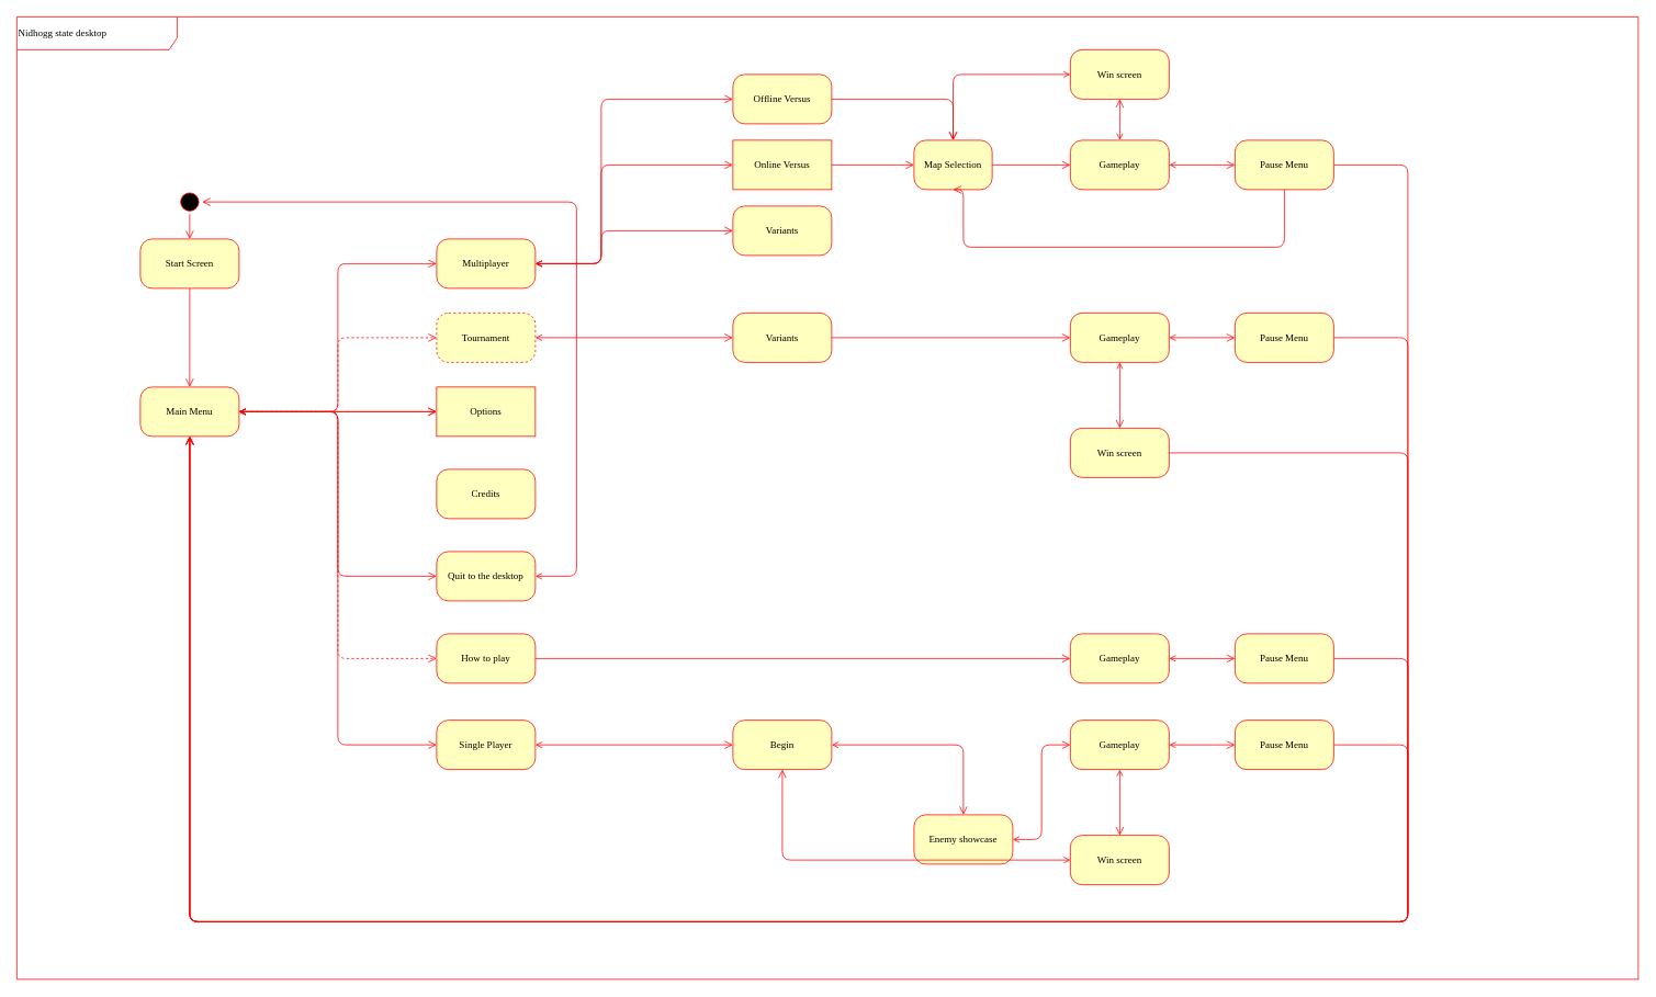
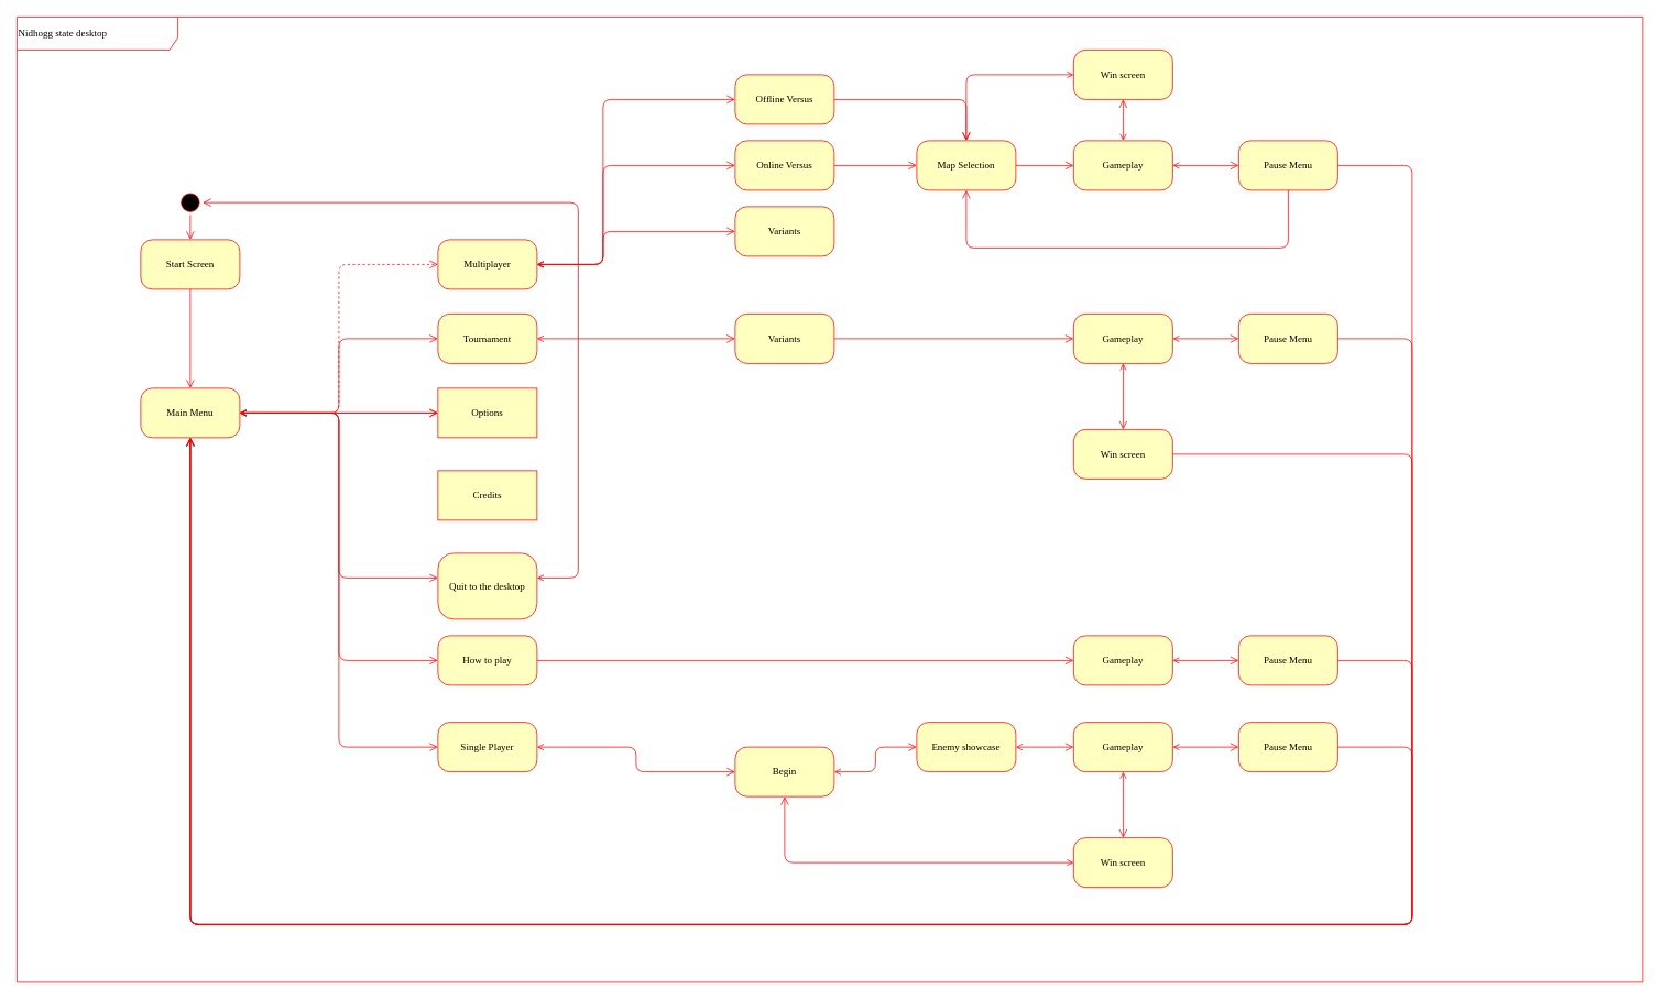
- <mxCell id="32" value="Online Versus" style="whiteSpace=wrap;html=1;arcSize=24;fillColor=#ffffc0;strokeColor=#ff0000;shadow=0;comic=0;labelBackgroundColor=none;fontFamily=Verdana;fontSize=12;fontColor=#000000;align=center;rounded=0;" vertex="1" parent="1"><mxGeometry x="890" y="170" width="120" height="60" as="geometry" /></mxCell>
+ <mxCell id="32" value="Online Versus" style="rounded=1;whiteSpace=wrap;html=1;arcSize=24;fillColor=#ffffc0;strokeColor=#ff0000;shadow=0;comic=0;labelBackgroundColor=none;fontFamily=Verdana;fontSize=12;fontColor=#000000;align=center;" vertex="1" parent="1"><mxGeometry x="890" y="170" width="120" height="60" as="geometry" /></mxCell>
- <mxCell id="35" value="Map Selection" style="rounded=1;whiteSpace=wrap;html=1;arcSize=24;fillColor=#ffffc0;strokeColor=#ff0000;shadow=0;comic=0;labelBackgroundColor=none;fontFamily=Verdana;fontSize=12;fontColor=#000000;align=center;" vertex="1" parent="1"><mxGeometry x="1110" y="170" width="95" height="60" as="geometry" /></mxCell>
+ <mxCell id="35" value="Map Selection" style="rounded=1;whiteSpace=wrap;html=1;arcSize=24;fillColor=#ffffc0;strokeColor=#ff0000;shadow=0;comic=0;labelBackgroundColor=none;fontFamily=Verdana;fontSize=12;fontColor=#000000;align=center;" vertex="1" parent="1"><mxGeometry x="1110" y="170" width="120" height="60" as="geometry" /></mxCell>
- <mxCell id="7" value="" style="edgeStyle=orthogonalEdgeStyle;rounded=1;orthogonalLoop=1;jettySize=auto;html=1;strokeColor=#ff0000;align=left;verticalAlign=middle;fontFamily=Verdana;fontSize=12;fontColor=default;labelBackgroundColor=none;endArrow=open;endSize=8;startArrow=open;startFill=0;" edge="1" parent="1" source="13" target="17"><mxGeometry relative="1" as="geometry"><Array as="points"><mxPoint x="410" y="500" /><mxPoint x="410" y="320" /></Array></mxGeometry></mxCell>
+ <mxCell id="7" value="" style="edgeStyle=orthogonalEdgeStyle;rounded=1;orthogonalLoop=1;jettySize=auto;html=1;strokeColor=#ff0000;align=left;verticalAlign=middle;fontFamily=Verdana;fontSize=12;fontColor=default;labelBackgroundColor=none;endArrow=open;endSize=8;startArrow=open;startFill=0;dashed=1;" edge="1" parent="1" source="13" target="17"><mxGeometry relative="1" as="geometry"><Array as="points"><mxPoint x="410" y="500" /><mxPoint x="410" y="320" /></Array></mxGeometry></mxCell>
- <mxCell id="11" style="edgeStyle=orthogonalEdgeStyle;rounded=1;orthogonalLoop=1;jettySize=auto;html=1;entryX=0;entryY=0.5;entryDx=0;entryDy=0;strokeColor=#ff0000;align=left;verticalAlign=middle;fontFamily=Verdana;fontSize=12;fontColor=default;labelBackgroundColor=none;endArrow=open;endSize=8;startArrow=open;startFill=0;dashed=1;" edge="1" parent="1" source="13" target="19"><mxGeometry relative="1" as="geometry"><Array as="points"><mxPoint x="410" y="500" /><mxPoint x="410" y="410" /></Array></mxGeometry></mxCell>
+ <mxCell id="11" style="edgeStyle=orthogonalEdgeStyle;rounded=1;orthogonalLoop=1;jettySize=auto;html=1;entryX=0;entryY=0.5;entryDx=0;entryDy=0;strokeColor=#ff0000;align=left;verticalAlign=middle;fontFamily=Verdana;fontSize=12;fontColor=default;labelBackgroundColor=none;endArrow=open;endSize=8;startArrow=open;startFill=0;" edge="1" parent="1" source="13" target="19"><mxGeometry relative="1" as="geometry"><Array as="points"><mxPoint x="410" y="500" /><mxPoint x="410" y="410" /></Array></mxGeometry></mxCell>
- <mxCell id="19" value="Tournament" style="rounded=1;whiteSpace=wrap;html=1;arcSize=24;fillColor=#ffffc0;strokeColor=#ff0000;shadow=0;comic=0;labelBackgroundColor=none;fontFamily=Verdana;fontSize=12;fontColor=#000000;align=center;dashed=1;" vertex="1" parent="1"><mxGeometry x="530" y="380" width="120" height="60" as="geometry" /></mxCell>
+ <mxCell id="19" value="Tournament" style="rounded=1;whiteSpace=wrap;html=1;arcSize=24;fillColor=#ffffc0;strokeColor=#ff0000;shadow=0;comic=0;labelBackgroundColor=none;fontFamily=Verdana;fontSize=12;fontColor=#000000;align=center;" vertex="1" parent="1"><mxGeometry x="530" y="380" width="120" height="60" as="geometry" /></mxCell>
- <mxCell id="22" value="Credits" style="rounded=1;whiteSpace=wrap;html=1;arcSize=24;fillColor=#ffffc0;strokeColor=#ff0000;shadow=0;comic=0;labelBackgroundColor=none;fontFamily=Verdana;fontSize=12;fontColor=#000000;align=center;" vertex="1" parent="1"><mxGeometry x="530" y="570" width="120" height="60" as="geometry" /></mxCell>
+ <mxCell id="22" value="Credits" style="whiteSpace=wrap;html=1;arcSize=24;fillColor=#ffffc0;strokeColor=#ff0000;shadow=0;comic=0;labelBackgroundColor=none;fontFamily=Verdana;fontSize=12;fontColor=#000000;align=center;rounded=0;" vertex="1" parent="1"><mxGeometry x="530" y="570" width="120" height="60" as="geometry" /></mxCell>
- <mxCell id="24" value="Quit to the desktop" style="rounded=1;whiteSpace=wrap;html=1;arcSize=24;fillColor=#ffffc0;strokeColor=#ff0000;shadow=0;comic=0;labelBackgroundColor=none;fontFamily=Verdana;fontSize=12;fontColor=#000000;align=center;" vertex="1" parent="1"><mxGeometry x="530" y="670" width="120" height="60" as="geometry" /></mxCell>
+ <mxCell id="24" value="Quit to the desktop" style="rounded=1;whiteSpace=wrap;html=1;arcSize=24;fillColor=#ffffc0;strokeColor=#ff0000;shadow=0;comic=0;labelBackgroundColor=none;fontFamily=Verdana;fontSize=12;fontColor=#000000;align=center;" vertex="1" parent="1"><mxGeometry x="530" y="670" width="120" height="80" as="geometry" /></mxCell>
- <mxCell id="12" style="edgeStyle=orthogonalEdgeStyle;rounded=1;orthogonalLoop=1;jettySize=auto;html=1;entryX=0;entryY=0.5;entryDx=0;entryDy=0;strokeColor=#ff0000;align=left;verticalAlign=middle;fontFamily=Verdana;fontSize=12;fontColor=default;labelBackgroundColor=none;endArrow=open;endSize=8;startArrow=open;startFill=0;dashed=1;" edge="1" parent="1" source="13" target="26"><mxGeometry relative="1" as="geometry"><Array as="points"><mxPoint x="410" y="500" /><mxPoint x="410" y="800" /></Array></mxGeometry></mxCell>
+ <mxCell id="12" style="edgeStyle=orthogonalEdgeStyle;rounded=1;orthogonalLoop=1;jettySize=auto;html=1;entryX=0;entryY=0.5;entryDx=0;entryDy=0;strokeColor=#ff0000;align=left;verticalAlign=middle;fontFamily=Verdana;fontSize=12;fontColor=default;labelBackgroundColor=none;endArrow=open;endSize=8;startArrow=open;startFill=0;" edge="1" parent="1" source="13" target="26"><mxGeometry relative="1" as="geometry"><Array as="points"><mxPoint x="410" y="500" /><mxPoint x="410" y="800" /></Array></mxGeometry></mxCell>
- <mxCell id="50" value="Begin" style="rounded=1;whiteSpace=wrap;html=1;arcSize=24;fillColor=#ffffc0;strokeColor=#ff0000;shadow=0;comic=0;labelBackgroundColor=none;fontFamily=Verdana;fontSize=12;fontColor=#000000;align=center;" vertex="1" parent="1"><mxGeometry x="890" y="875" width="120" height="60" as="geometry" /></mxCell>
+ <mxCell id="50" value="Begin" style="rounded=1;whiteSpace=wrap;html=1;arcSize=24;fillColor=#ffffc0;strokeColor=#ff0000;shadow=0;comic=0;labelBackgroundColor=none;fontFamily=Verdana;fontSize=12;fontColor=#000000;align=center;" vertex="1" parent="1"><mxGeometry x="890" y="905" width="120" height="60" as="geometry" /></mxCell>
- <mxCell id="57" value="Enemy showcase" style="rounded=1;whiteSpace=wrap;html=1;arcSize=24;fillColor=#ffffc0;strokeColor=#ff0000;shadow=0;comic=0;labelBackgroundColor=none;fontFamily=Verdana;fontSize=12;fontColor=#000000;align=center;" vertex="1" parent="1"><mxGeometry x="1110" y="990" width="120" height="60" as="geometry" /></mxCell>
+ <mxCell id="57" value="Enemy showcase" style="rounded=1;whiteSpace=wrap;html=1;arcSize=24;fillColor=#ffffc0;strokeColor=#ff0000;shadow=0;comic=0;labelBackgroundColor=none;fontFamily=Verdana;fontSize=12;fontColor=#000000;align=center;" vertex="1" parent="1"><mxGeometry x="1110" y="875" width="120" height="60" as="geometry" /></mxCell>
